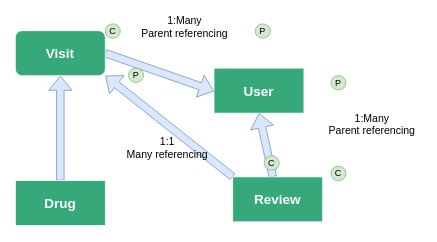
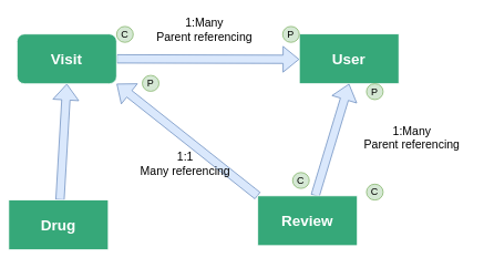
- <mxCell id="2" value="&lt;h2 style=&quot;line-height: 100%;&quot;&gt;&lt;font color=&quot;#ffffff&quot;&gt;User&lt;/font&gt;&lt;/h2&gt;" style="rounded=0;whiteSpace=wrap;html=1;fillColor=#36A879;strokeColor=#FFFFFF;" vertex="1" parent="1"><mxGeometry x="285" y="90" width="120" height="60" as="geometry" /></mxCell>
+ <mxCell id="2" value="&lt;h2 style=&quot;line-height: 100%;&quot;&gt;&lt;font color=&quot;#ffffff&quot;&gt;User&lt;/font&gt;&lt;/h2&gt;" style="rounded=0;whiteSpace=wrap;html=1;fillColor=#36A879;strokeColor=#FFFFFF;" vertex="1" parent="1"><mxGeometry x="360" y="40" width="120" height="60" as="geometry" /></mxCell>
- <mxCell id="4" value="&lt;h2 style=&quot;line-height: 100%;&quot;&gt;&lt;font color=&quot;#ffffff&quot;&gt;Drug&lt;/font&gt;&lt;/h2&gt;" style="rounded=0;whiteSpace=wrap;html=1;fillColor=#36A879;strokeColor=#FFFFFF;" vertex="1" parent="1"><mxGeometry x="20" y="240" width="120" height="60" as="geometry" /></mxCell>
+ <mxCell id="4" value="&lt;h2 style=&quot;line-height: 100%;&quot;&gt;&lt;font color=&quot;#ffffff&quot;&gt;Drug&lt;/font&gt;&lt;/h2&gt;" style="rounded=0;whiteSpace=wrap;html=1;fillColor=#36A879;strokeColor=#FFFFFF;" vertex="1" parent="1"><mxGeometry x="10" y="240" width="120" height="60" as="geometry" /></mxCell>
